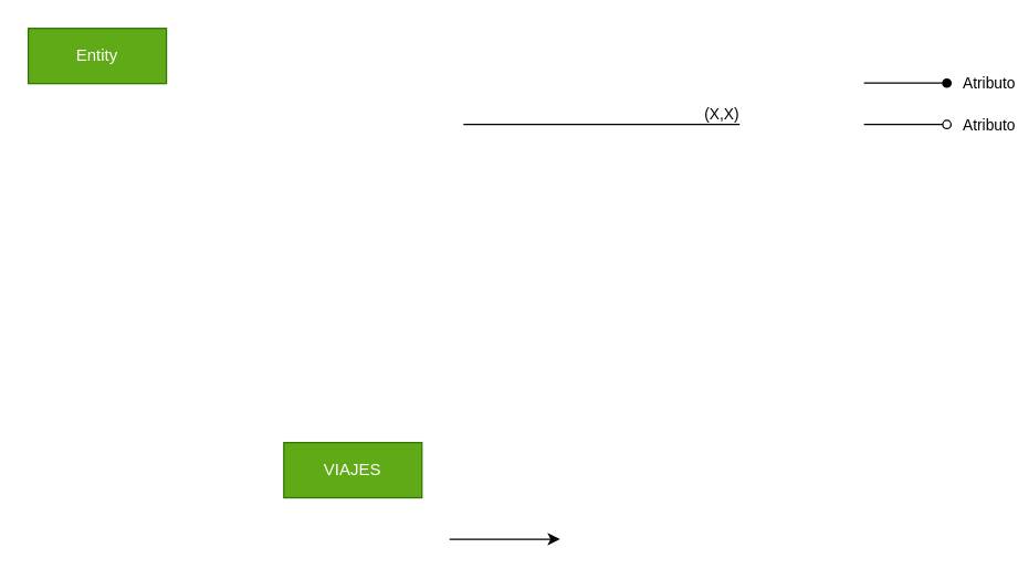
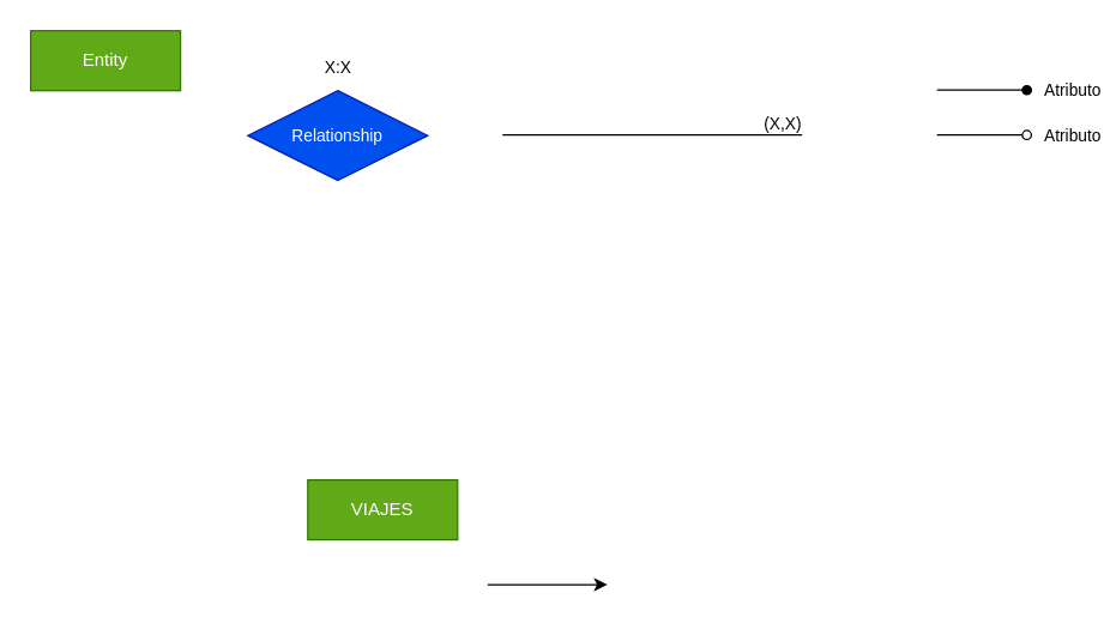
+ <mxCell id="10" value="X:X" style="text;html=1;align=center;verticalAlign=middle;resizable=0;points=[];autosize=1;strokeColor=none;fillColor=none;fontSize=11;fontFamily=Helvetica;fontColor=default;" parent="8" vertex="1"><mxGeometry x="40" width="40" height="30" as="geometry" /></mxCell>
+ <mxCell id="9" value="Relationship" style="shape=rhombus;perimeter=rhombusPerimeter;whiteSpace=wrap;html=1;align=center;fontFamily=Helvetica;fontSize=11;fillColor=#0050ef;strokeColor=#001DBC;fontColor=#ffffff;" parent="8" vertex="1"><mxGeometry y="30" width="120" height="60" as="geometry" /></mxCell>
